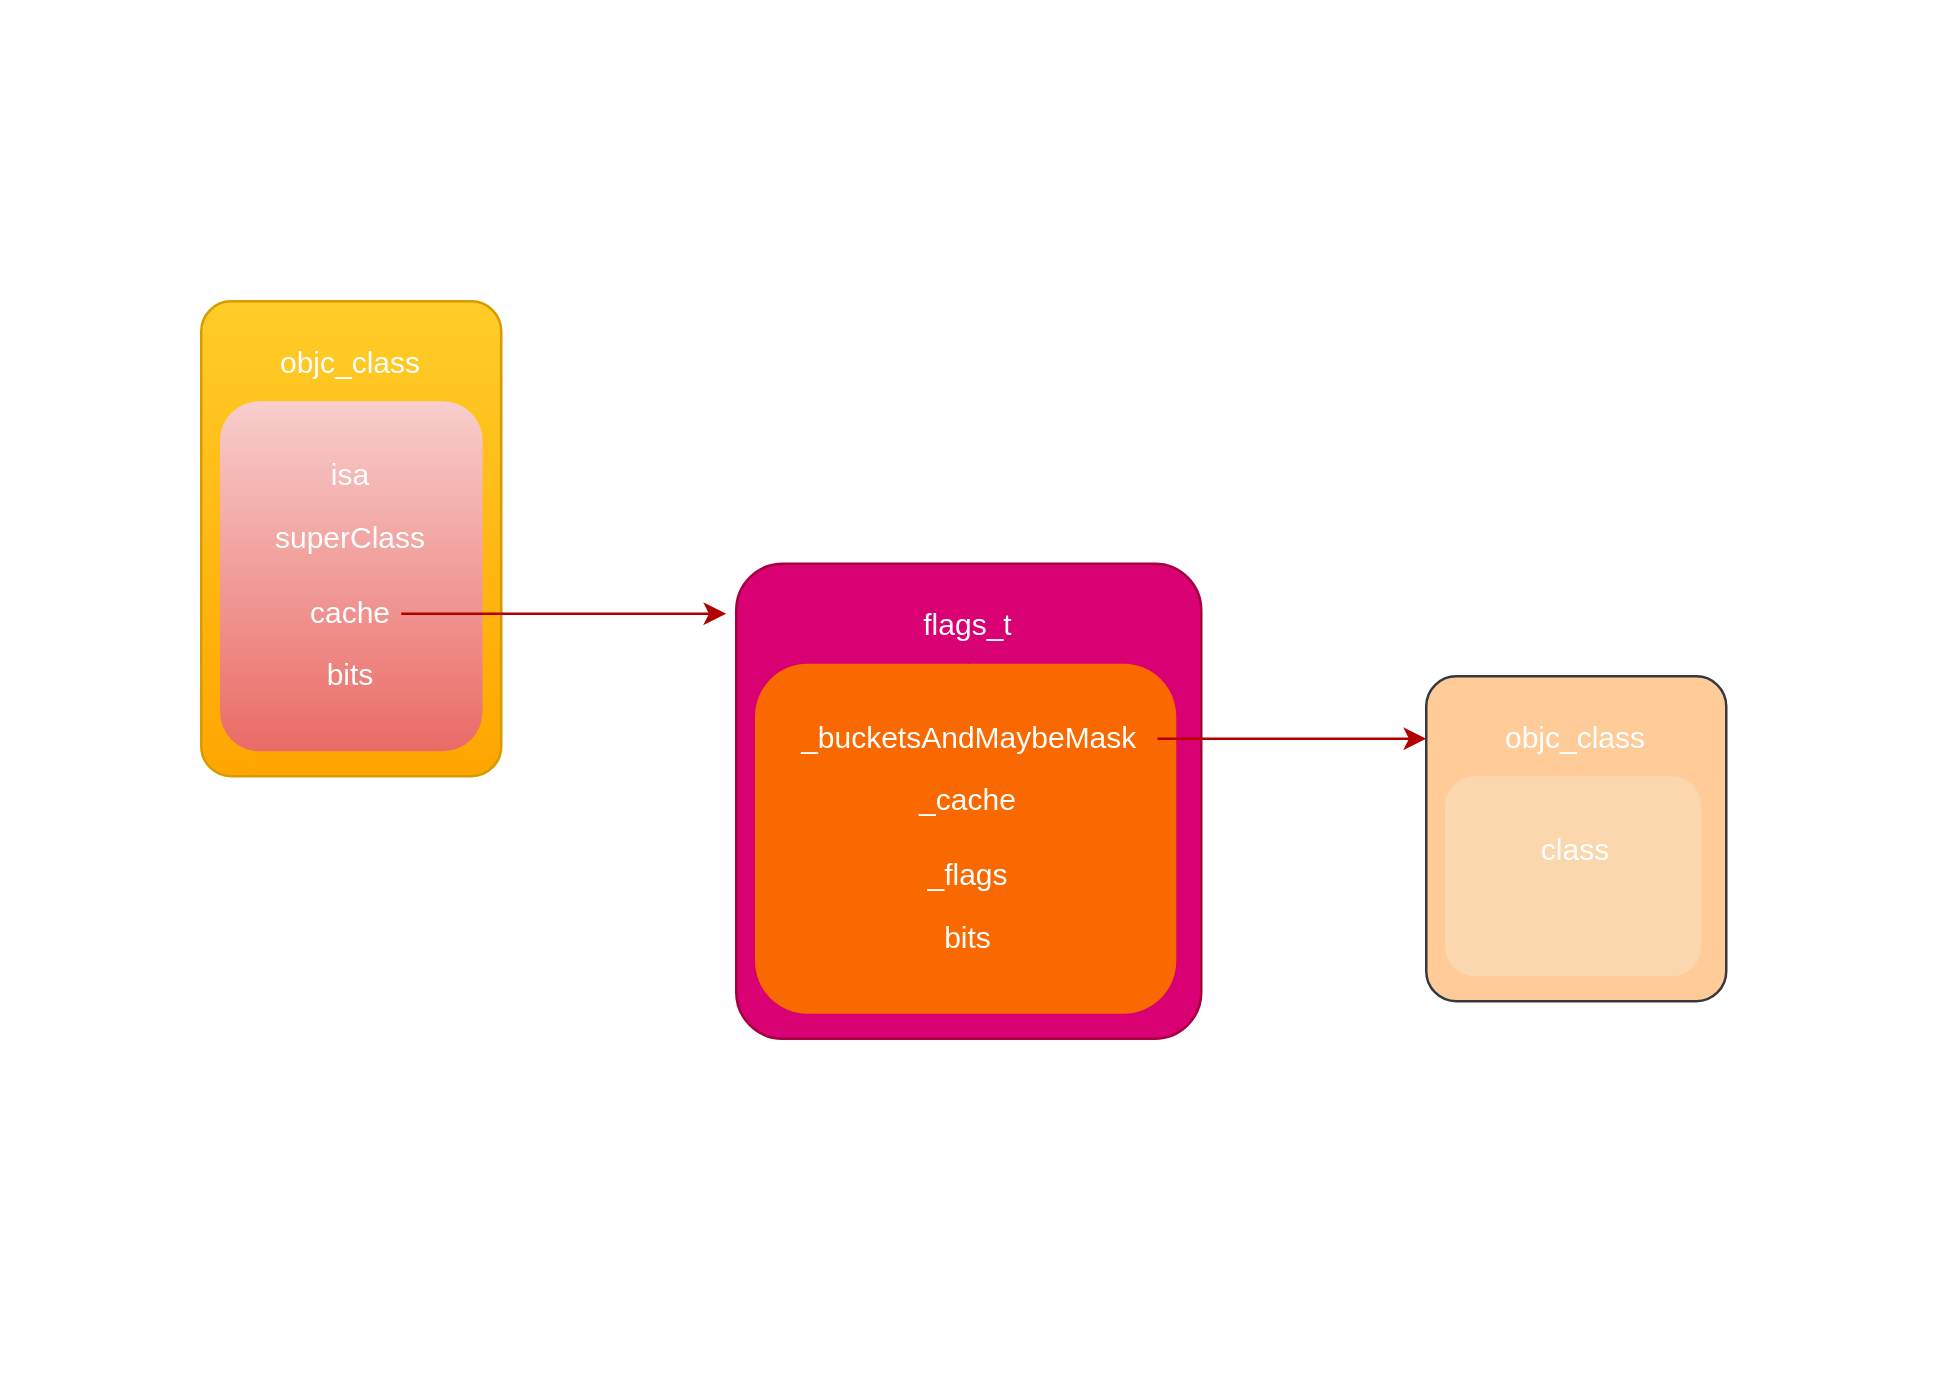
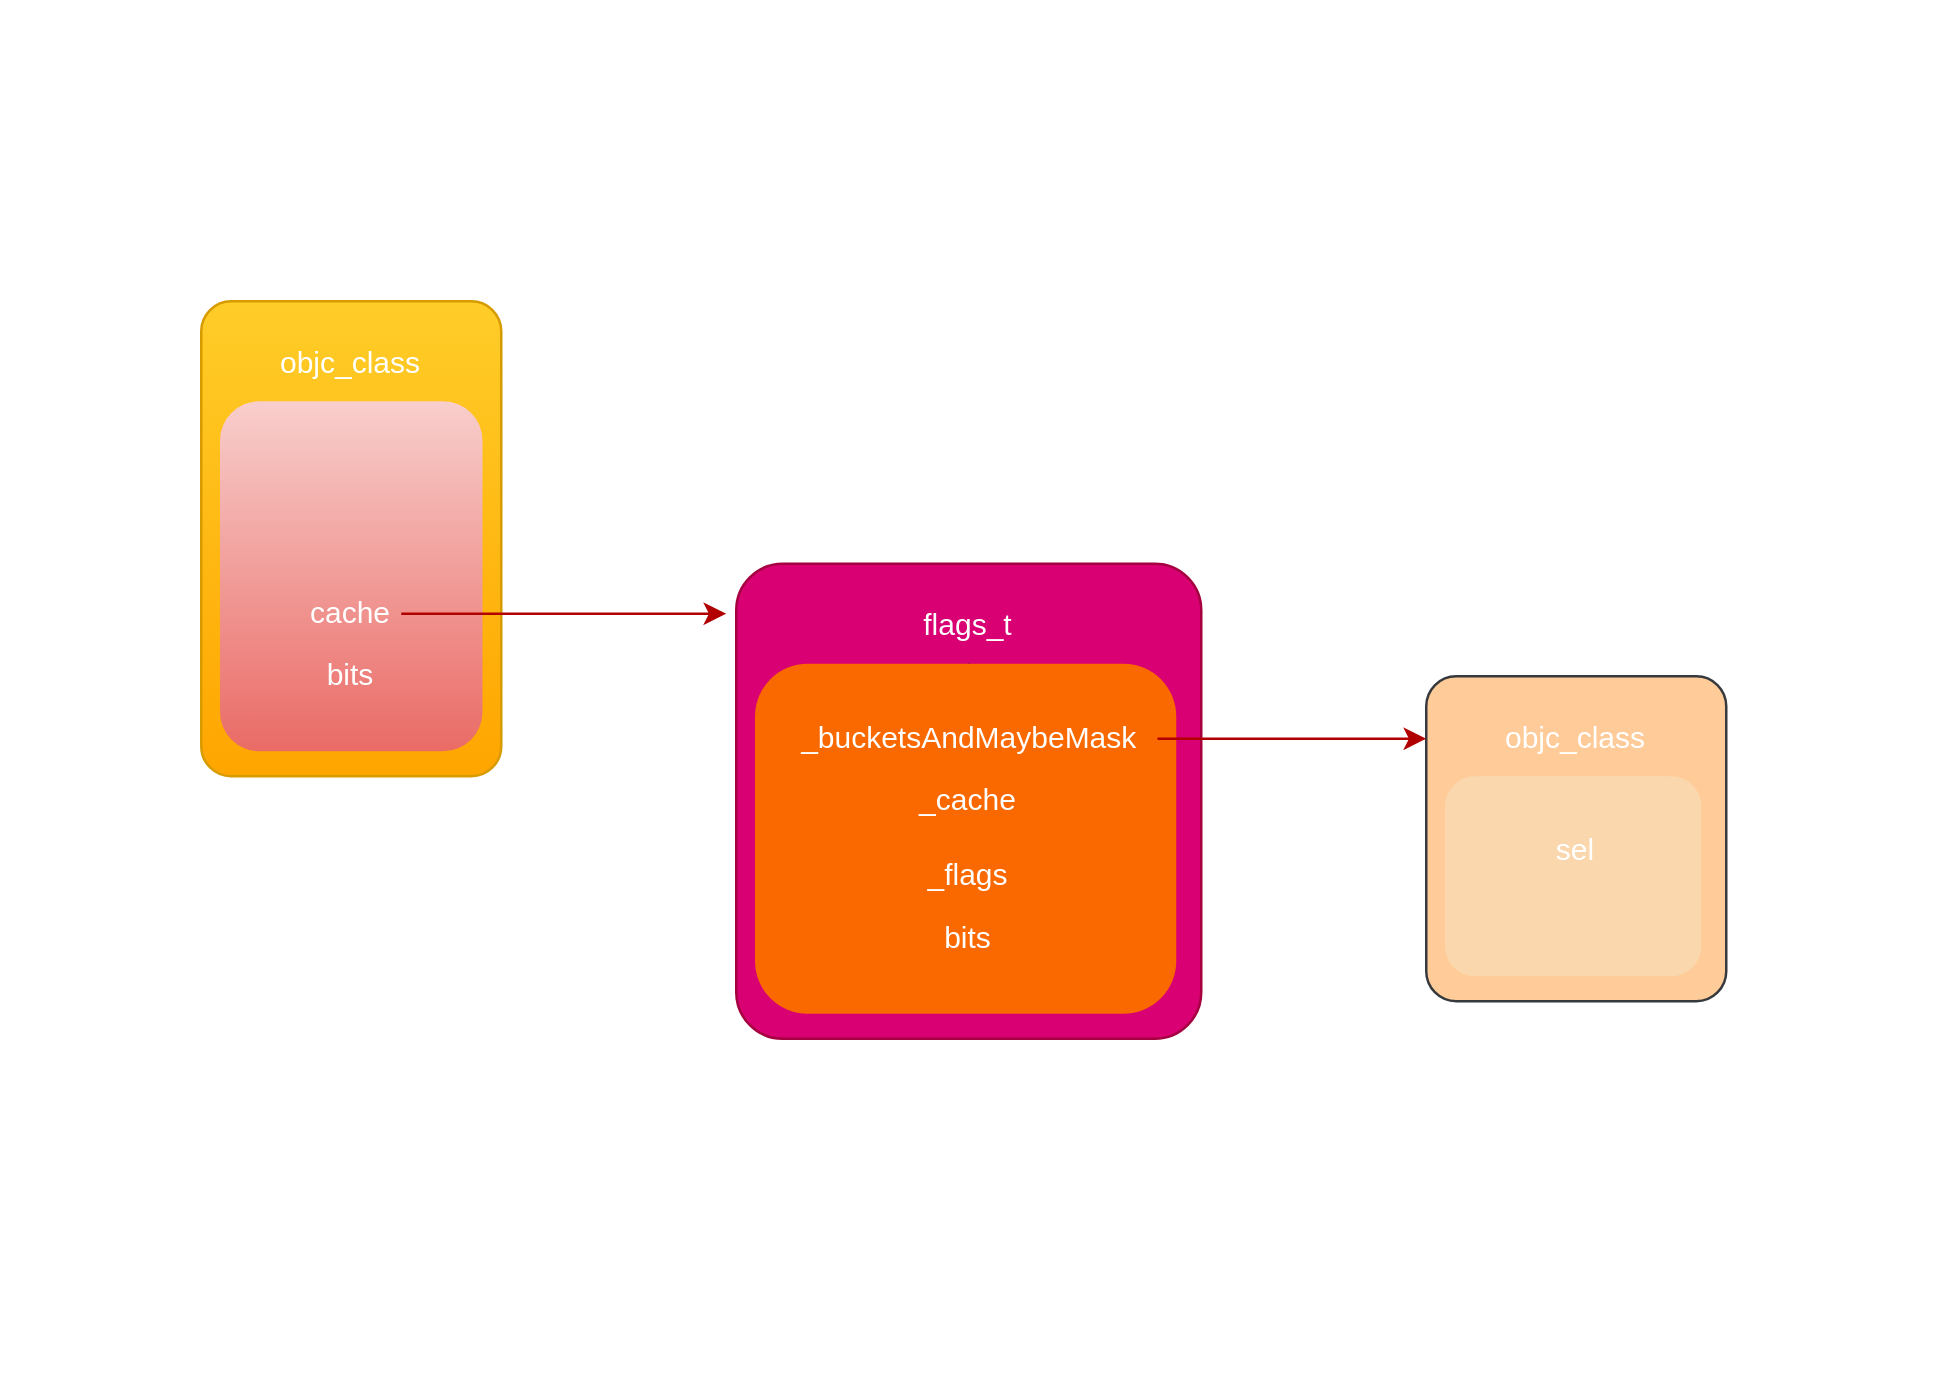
- <mxCell id="6" value="&lt;font color=&quot;#ffffff&quot;&gt;isa&lt;/font&gt;" style="text;html=1;strokeColor=none;fillColor=none;align=center;verticalAlign=middle;whiteSpace=wrap;rounded=0;" vertex="1" parent="1"><mxGeometry x="110" y="180" width="60" height="20" as="geometry" /></mxCell>
- <mxCell id="7" value="&lt;font color=&quot;#ffffff&quot;&gt;superClass&lt;/font&gt;" style="text;html=1;strokeColor=none;fillColor=none;align=center;verticalAlign=middle;whiteSpace=wrap;rounded=0;" vertex="1" parent="1"><mxGeometry x="110" y="205" width="60" height="20" as="geometry" /></mxCell>
- <mxCell id="21" value="&lt;font color=&quot;#ffffff&quot;&gt;class&lt;/font&gt;" style="text;html=1;strokeColor=none;fillColor=none;align=center;verticalAlign=middle;whiteSpace=wrap;rounded=0;" vertex="1" parent="1"><mxGeometry x="600" y="330" width="60" height="20" as="geometry" /></mxCell>
+ <mxCell id="21" value="&lt;font color=&quot;#ffffff&quot;&gt;sel&lt;/font&gt;" style="text;html=1;strokeColor=none;fillColor=none;align=center;verticalAlign=middle;whiteSpace=wrap;rounded=0;" vertex="1" parent="1"><mxGeometry x="600" y="330" width="60" height="20" as="geometry" /></mxCell>
